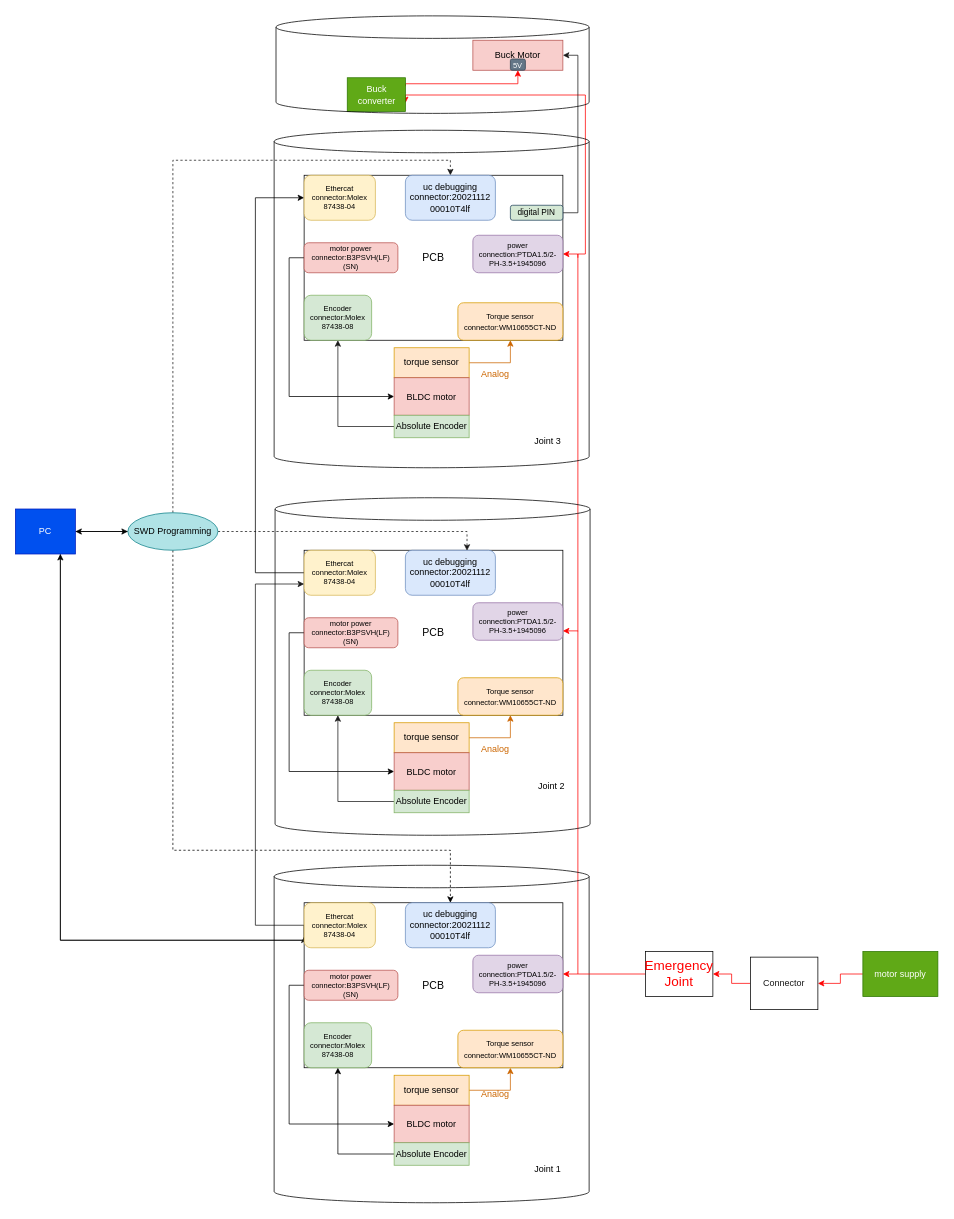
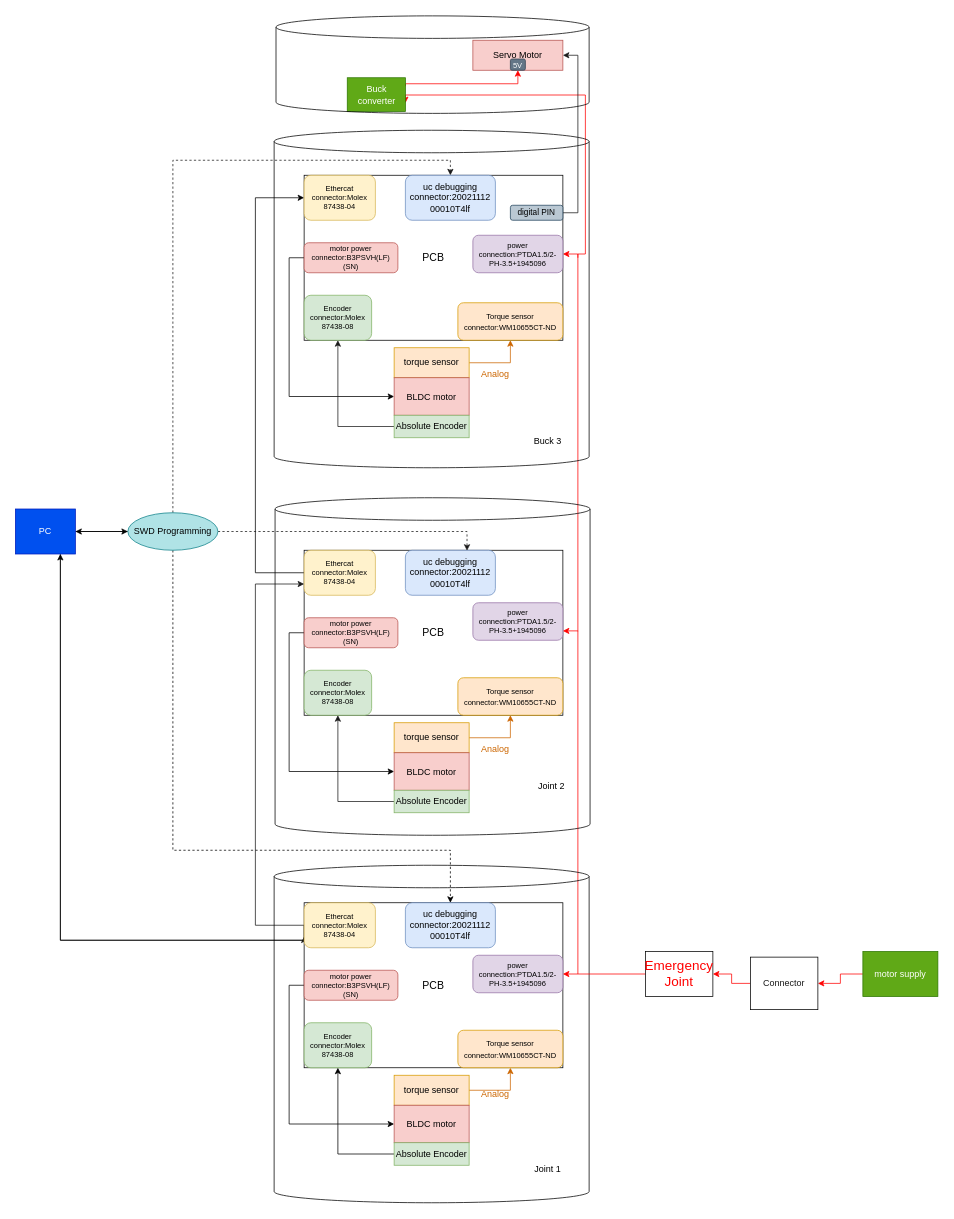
- <mxCell id="59" value="Buck Motor" style="rounded=0;whiteSpace=wrap;html=1;shadow=0;sketch=0;fontSize=12;fillColor=#f8cecc;strokeColor=#b85450;" parent="1" vertex="1"><mxGeometry x="630" y="53" width="120" height="40" as="geometry" /></mxCell>
+ <mxCell id="59" value="Servo Motor" style="rounded=0;whiteSpace=wrap;html=1;shadow=0;sketch=0;fontSize=12;fillColor=#f8cecc;strokeColor=#b85450;" parent="1" vertex="1"><mxGeometry x="630" y="53" width="120" height="40" as="geometry" /></mxCell>
- <mxCell id="66" value="digital PIN" style="rounded=1;whiteSpace=wrap;html=1;shadow=0;sketch=0;fontSize=11;fillColor=#d5e8d4;strokeColor=#23445d;" parent="1" vertex="1"><mxGeometry x="680" width="70" height="20" as="geometry" y="273" /></mxCell>
+ <mxCell id="66" value="digital PIN" style="rounded=1;whiteSpace=wrap;html=1;shadow=0;sketch=0;fontSize=11;fillColor=#bac8d3;strokeColor=#23445d;" parent="1" vertex="1"><mxGeometry x="680" width="70" height="20" as="geometry" y="273" /></mxCell>
- <mxCell id="58" value="Joint 3" style="text;html=1;strokeColor=none;fillColor=none;align=center;verticalAlign=middle;whiteSpace=wrap;rounded=0;shadow=0;sketch=0;fontSize=12;" parent="1" vertex="1"><mxGeometry x="700" y="573" width="60" height="30" as="geometry" /></mxCell>
+ <mxCell id="58" value="Buck 3" style="text;html=1;strokeColor=none;fillColor=none;align=center;verticalAlign=middle;whiteSpace=wrap;rounded=0;shadow=0;sketch=0;fontSize=12;" parent="1" vertex="1"><mxGeometry x="700" y="573" width="60" height="30" as="geometry" /></mxCell>
